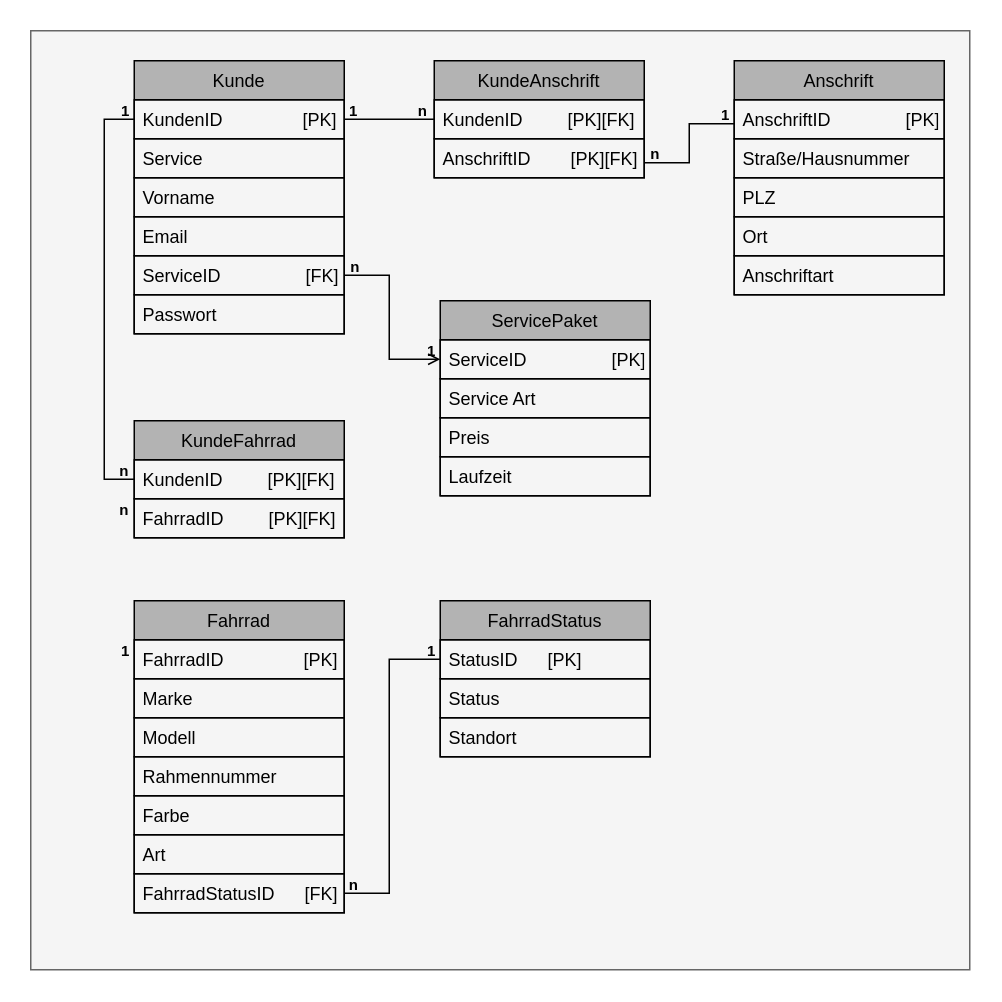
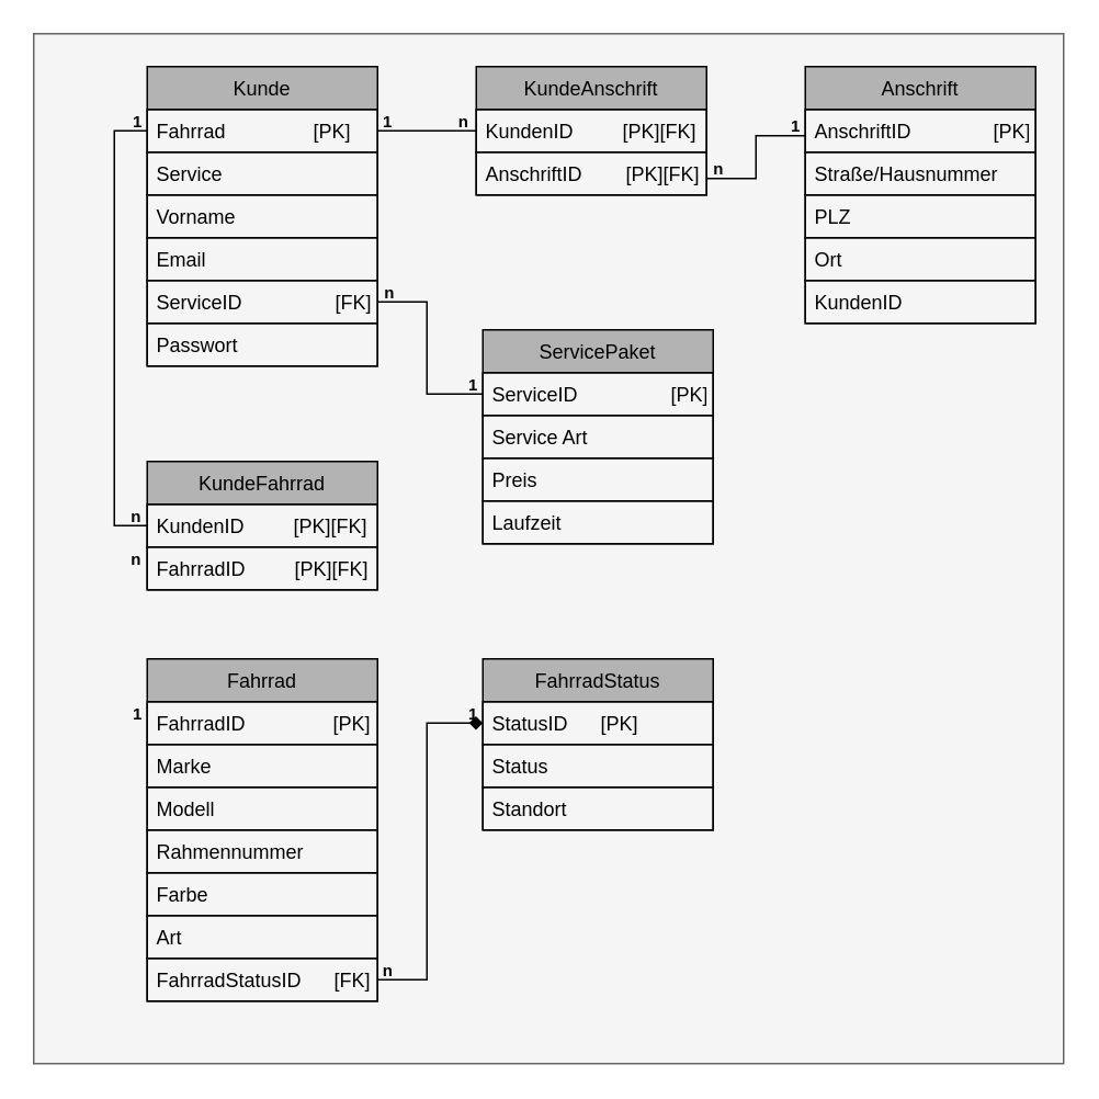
- <mxCell id="4" value="KundenID                [PK]" style="text;align=left;verticalAlign=top;spacingLeft=4;spacingRight=4;overflow=hidden;rotatable=0;points=[[0,0.5],[1,0.5]];portConstraint=eastwest;strokeColor=#000000;fontColor=#000000;" parent="3" vertex="1"><mxGeometry y="26" width="140" height="26" as="geometry" /></mxCell>
+ <mxCell id="4" value="Fahrrad                [PK]" style="text;align=left;verticalAlign=top;spacingLeft=4;spacingRight=4;overflow=hidden;rotatable=0;points=[[0,0.5],[1,0.5]];portConstraint=eastwest;strokeColor=#000000;fontColor=#000000;" parent="3" vertex="1"><mxGeometry y="26" width="140" height="26" as="geometry" /></mxCell>
- <mxCell id="20" value="Anschriftart" style="text;align=left;verticalAlign=top;spacingLeft=4;spacingRight=4;overflow=hidden;rotatable=0;points=[[0,0.5],[1,0.5]];portConstraint=eastwest;rounded=0;startSize=26;strokeColor=#000000;fontColor=#000000;" parent="15" vertex="1"><mxGeometry y="130" width="140" height="26" as="geometry" /></mxCell>
+ <mxCell id="20" value="KundenID" style="text;align=left;verticalAlign=top;spacingLeft=4;spacingRight=4;overflow=hidden;rotatable=0;points=[[0,0.5],[1,0.5]];portConstraint=eastwest;rounded=0;startSize=26;strokeColor=#000000;fontColor=#000000;" parent="15" vertex="1"><mxGeometry y="130" width="140" height="26" as="geometry" /></mxCell>
- <mxCell id="38" value="" style="endArrow=open;html=1;rounded=0;startSize=26;entryX=0;entryY=0.5;entryDx=0;entryDy=0;exitX=1;exitY=0.5;exitDx=0;exitDy=0;strokeColor=#000000;fontColor=#000000;" parent="1" source="8" target="11" edge="1"><mxGeometry width="50" height="50" relative="1" as="geometry"><mxPoint x="229" y="222" as="sourcePoint" /><mxPoint x="289" y="196" as="targetPoint" /><Array as="points"><mxPoint x="259" y="183" /><mxPoint x="259" y="239" /></Array></mxGeometry></mxCell>
+ <mxCell id="38" value="" style="endArrow=none;html=1;rounded=0;startSize=26;entryX=0;entryY=0.5;entryDx=0;entryDy=0;exitX=1;exitY=0.5;exitDx=0;exitDy=0;strokeColor=#000000;fontColor=#000000;" parent="1" source="8" target="11" edge="1"><mxGeometry width="50" height="50" relative="1" as="geometry"><mxPoint x="229" y="222" as="sourcePoint" /><mxPoint x="289" y="196" as="targetPoint" /><Array as="points"><mxPoint x="259" y="183" /><mxPoint x="259" y="239" /></Array></mxGeometry></mxCell>
- <mxCell id="43" value="" style="endArrow=none;html=1;entryX=0;entryY=0.5;entryDx=0;entryDy=0;exitX=1;exitY=0.5;exitDx=0;exitDy=0;strokeColor=#000000;rounded=0;" parent="1" source="28" target="40" edge="1"><mxGeometry width="50" height="50" relative="1" as="geometry"><mxPoint x="689" y="390" as="sourcePoint" /><mxPoint x="739" y="340" as="targetPoint" /><Array as="points"><mxPoint x="259" y="595" /><mxPoint x="259" y="439" /></Array></mxGeometry></mxCell>
+ <mxCell id="43" value="" style="endArrow=diamond;html=1;entryX=0;entryY=0.5;entryDx=0;entryDy=0;exitX=1;exitY=0.5;exitDx=0;exitDy=0;strokeColor=#000000;rounded=0;" parent="1" source="28" target="40" edge="1"><mxGeometry width="50" height="50" relative="1" as="geometry"><mxPoint x="689" y="390" as="sourcePoint" /><mxPoint x="739" y="340" as="targetPoint" /><Array as="points"><mxPoint x="259" y="595" /><mxPoint x="259" y="439" /></Array></mxGeometry></mxCell>
